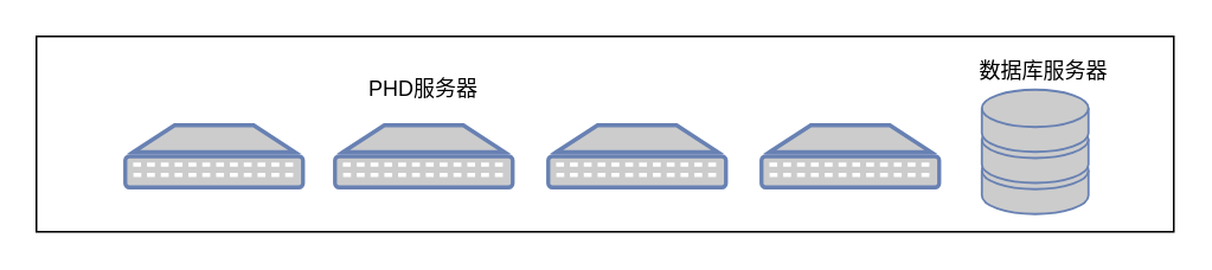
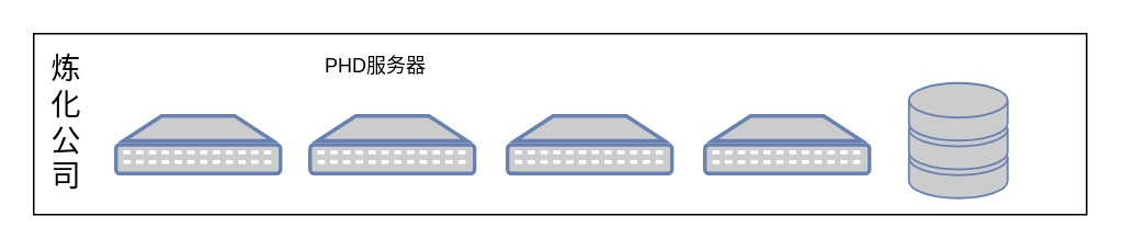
- <mxCell id="5" value="数据库服务器" style="text;html=1;strokeColor=none;fillColor=none;align=center;verticalAlign=middle;whiteSpace=wrap;rounded=0;" vertex="1" parent="1"><mxGeometry x="542" y="30" width="90" height="20" as="geometry" /></mxCell>
- <mxCell id="7" value="PHD服务器" style="text;html=1;strokeColor=none;fillColor=none;align=center;verticalAlign=middle;whiteSpace=wrap;rounded=0;" vertex="1" parent="1"><mxGeometry x="193" y="40" width="90" height="20" as="geometry" /></mxCell>
+ <mxCell id="7" value="PHD服务器" style="text;html=1;strokeColor=none;fillColor=none;align=center;verticalAlign=middle;whiteSpace=wrap;rounded=0;" vertex="1" parent="1"><mxGeometry x="183" y="30" width="90" height="20" as="geometry" /></mxCell>
+ <mxCell id="8" value="&lt;font style=&quot;font-size: 18px&quot;&gt;炼&lt;br&gt;化&lt;br&gt;公&lt;br&gt;司&lt;/font&gt;" style="text;html=1;strokeColor=none;fillColor=none;align=center;verticalAlign=middle;whiteSpace=wrap;rounded=0;" vertex="1" parent="1"><mxGeometry x="20" y="25" width="40" height="100" as="geometry" /></mxCell>
